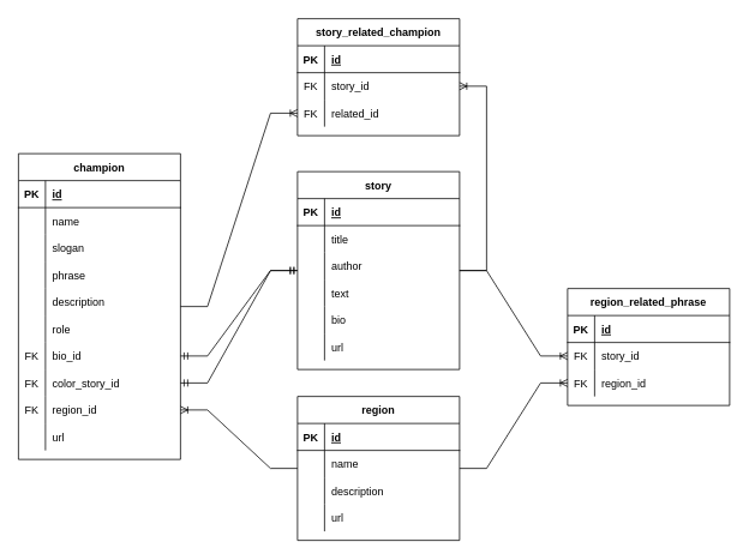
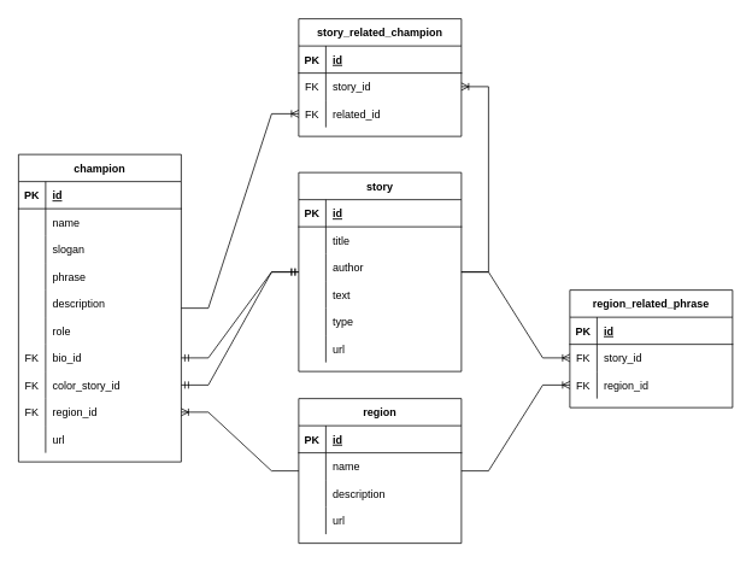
- <mxCell id="72" value="bio" style="shape=partialRectangle;connectable=0;fillColor=none;top=0;left=0;bottom=0;right=0;align=left;spacingLeft=6;overflow=hidden;" parent="70" vertex="1"><mxGeometry x="30" width="150" height="30" as="geometry"><mxRectangle width="150" height="30" as="alternateBounds" /></mxGeometry></mxCell>
+ <mxCell id="72" value="type" style="shape=partialRectangle;connectable=0;fillColor=none;top=0;left=0;bottom=0;right=0;align=left;spacingLeft=6;overflow=hidden;" parent="70" vertex="1"><mxGeometry x="30" width="150" height="30" as="geometry"><mxRectangle width="150" height="30" as="alternateBounds" /></mxGeometry></mxCell>
